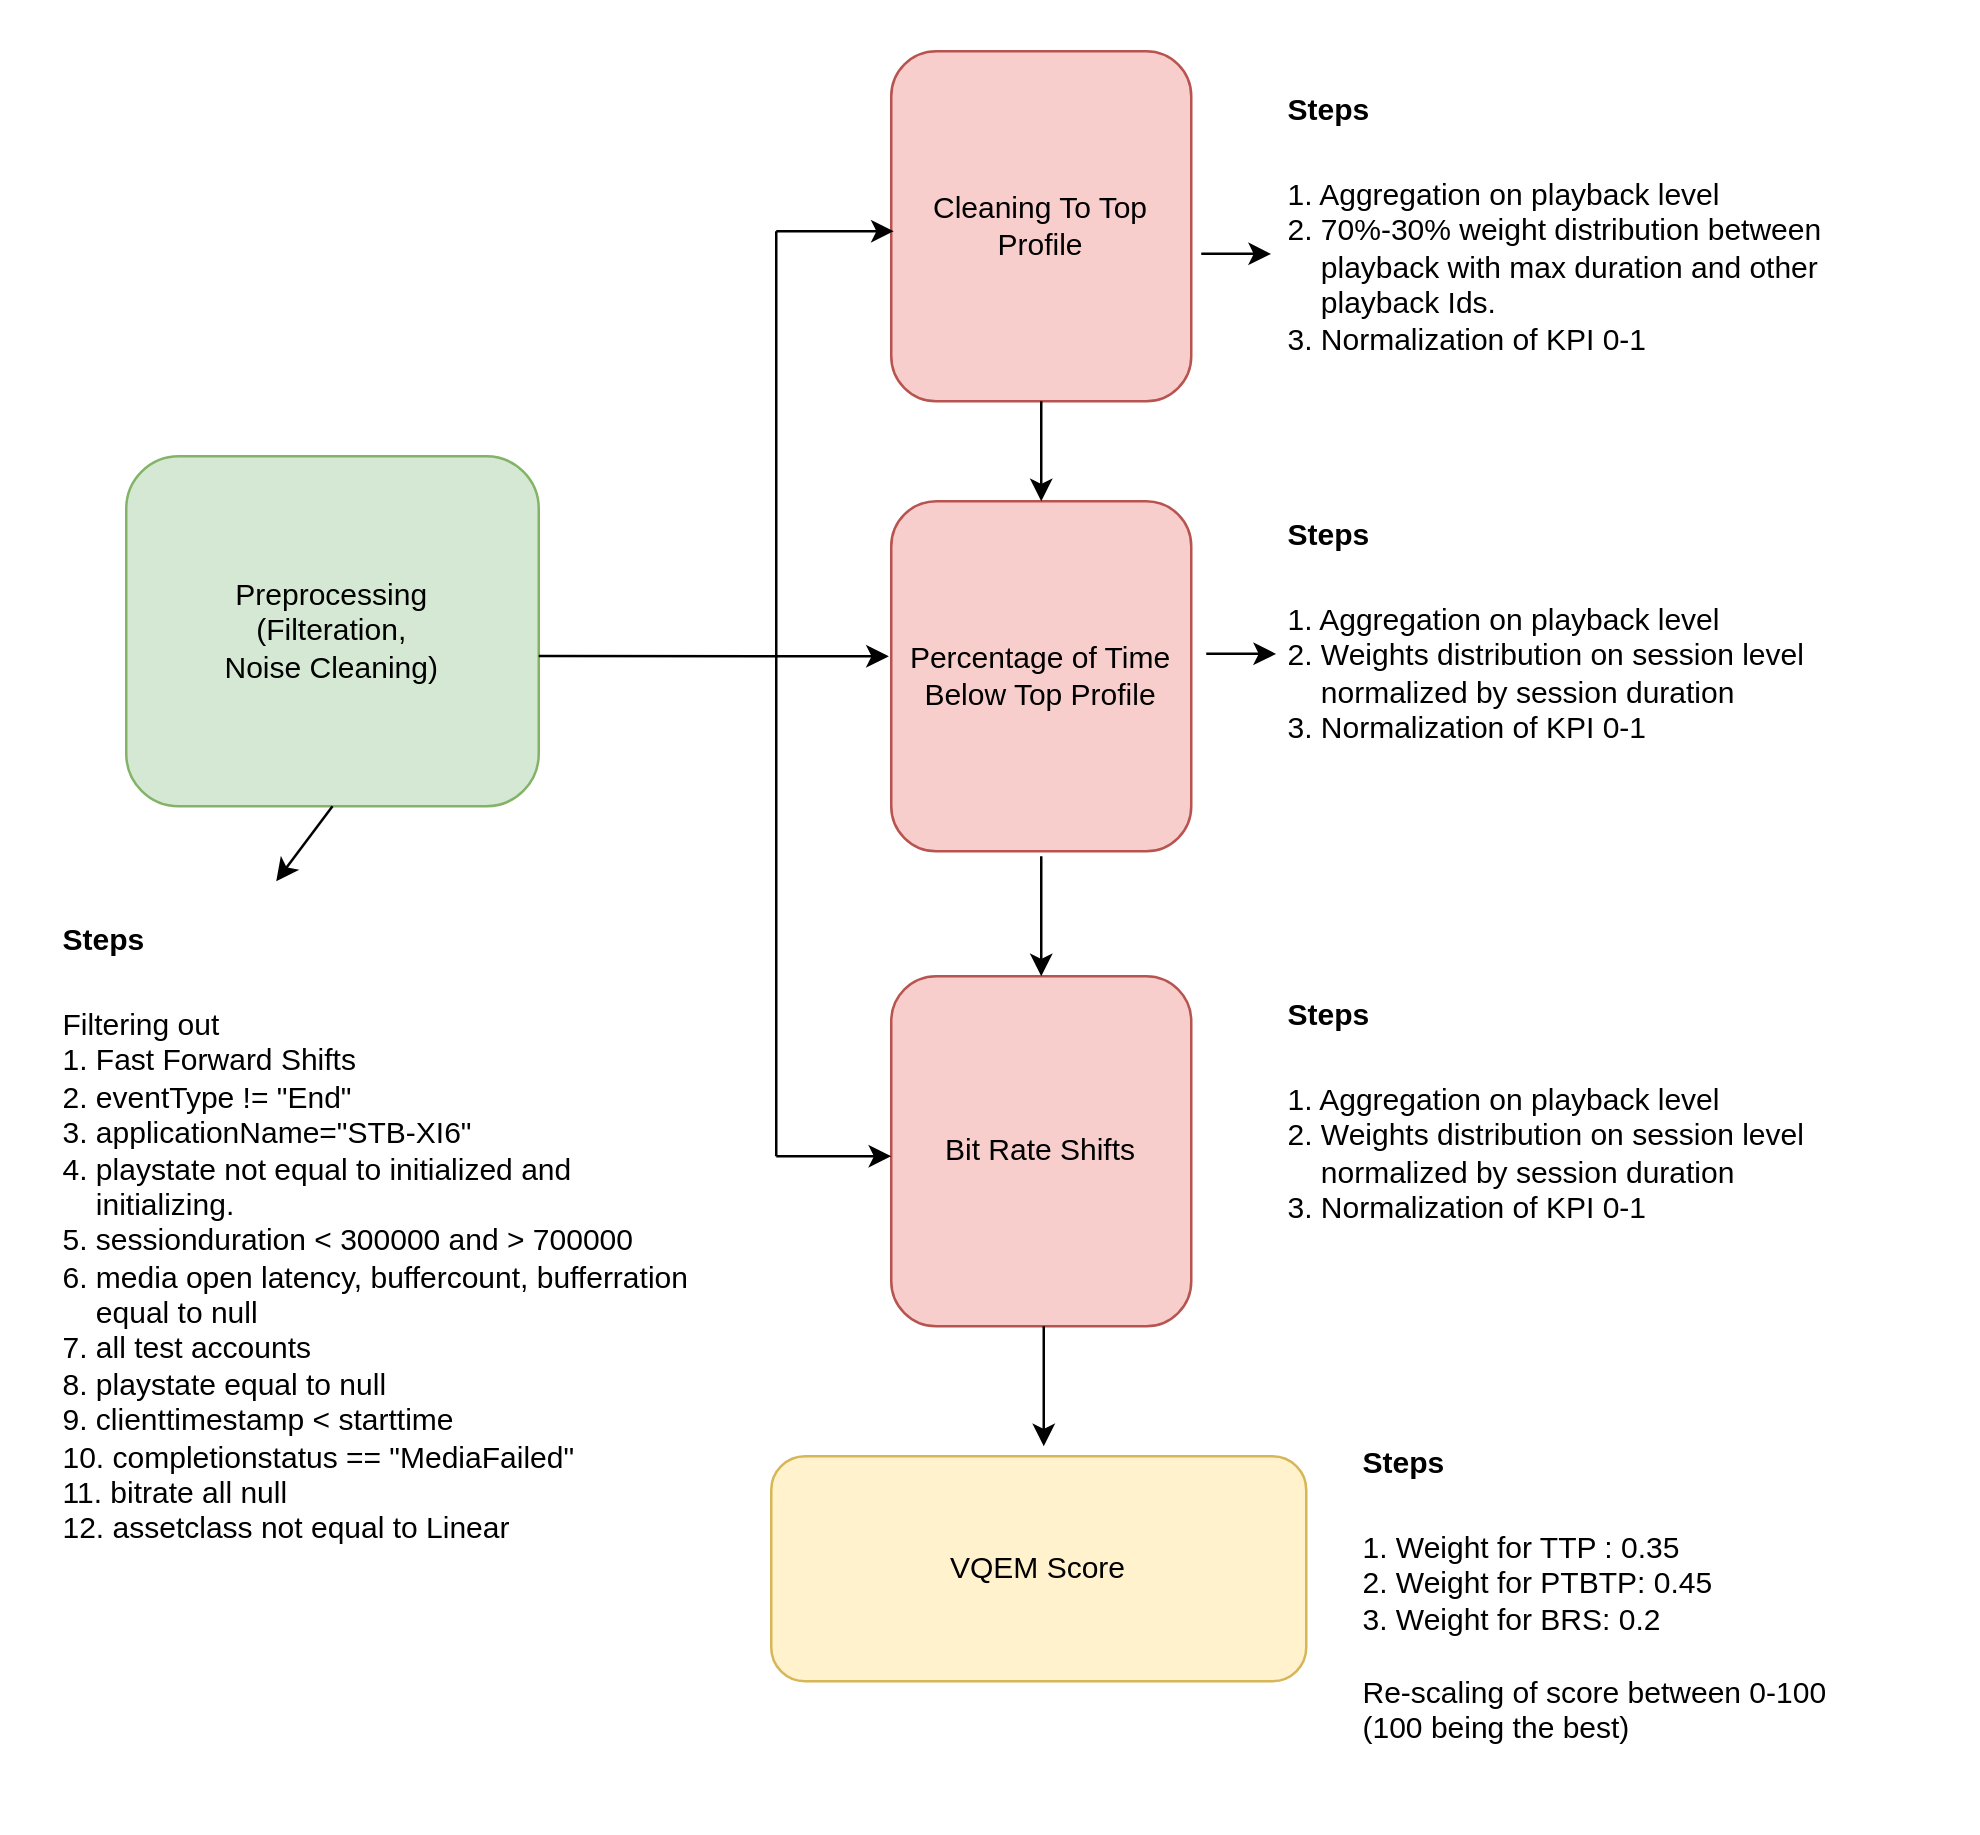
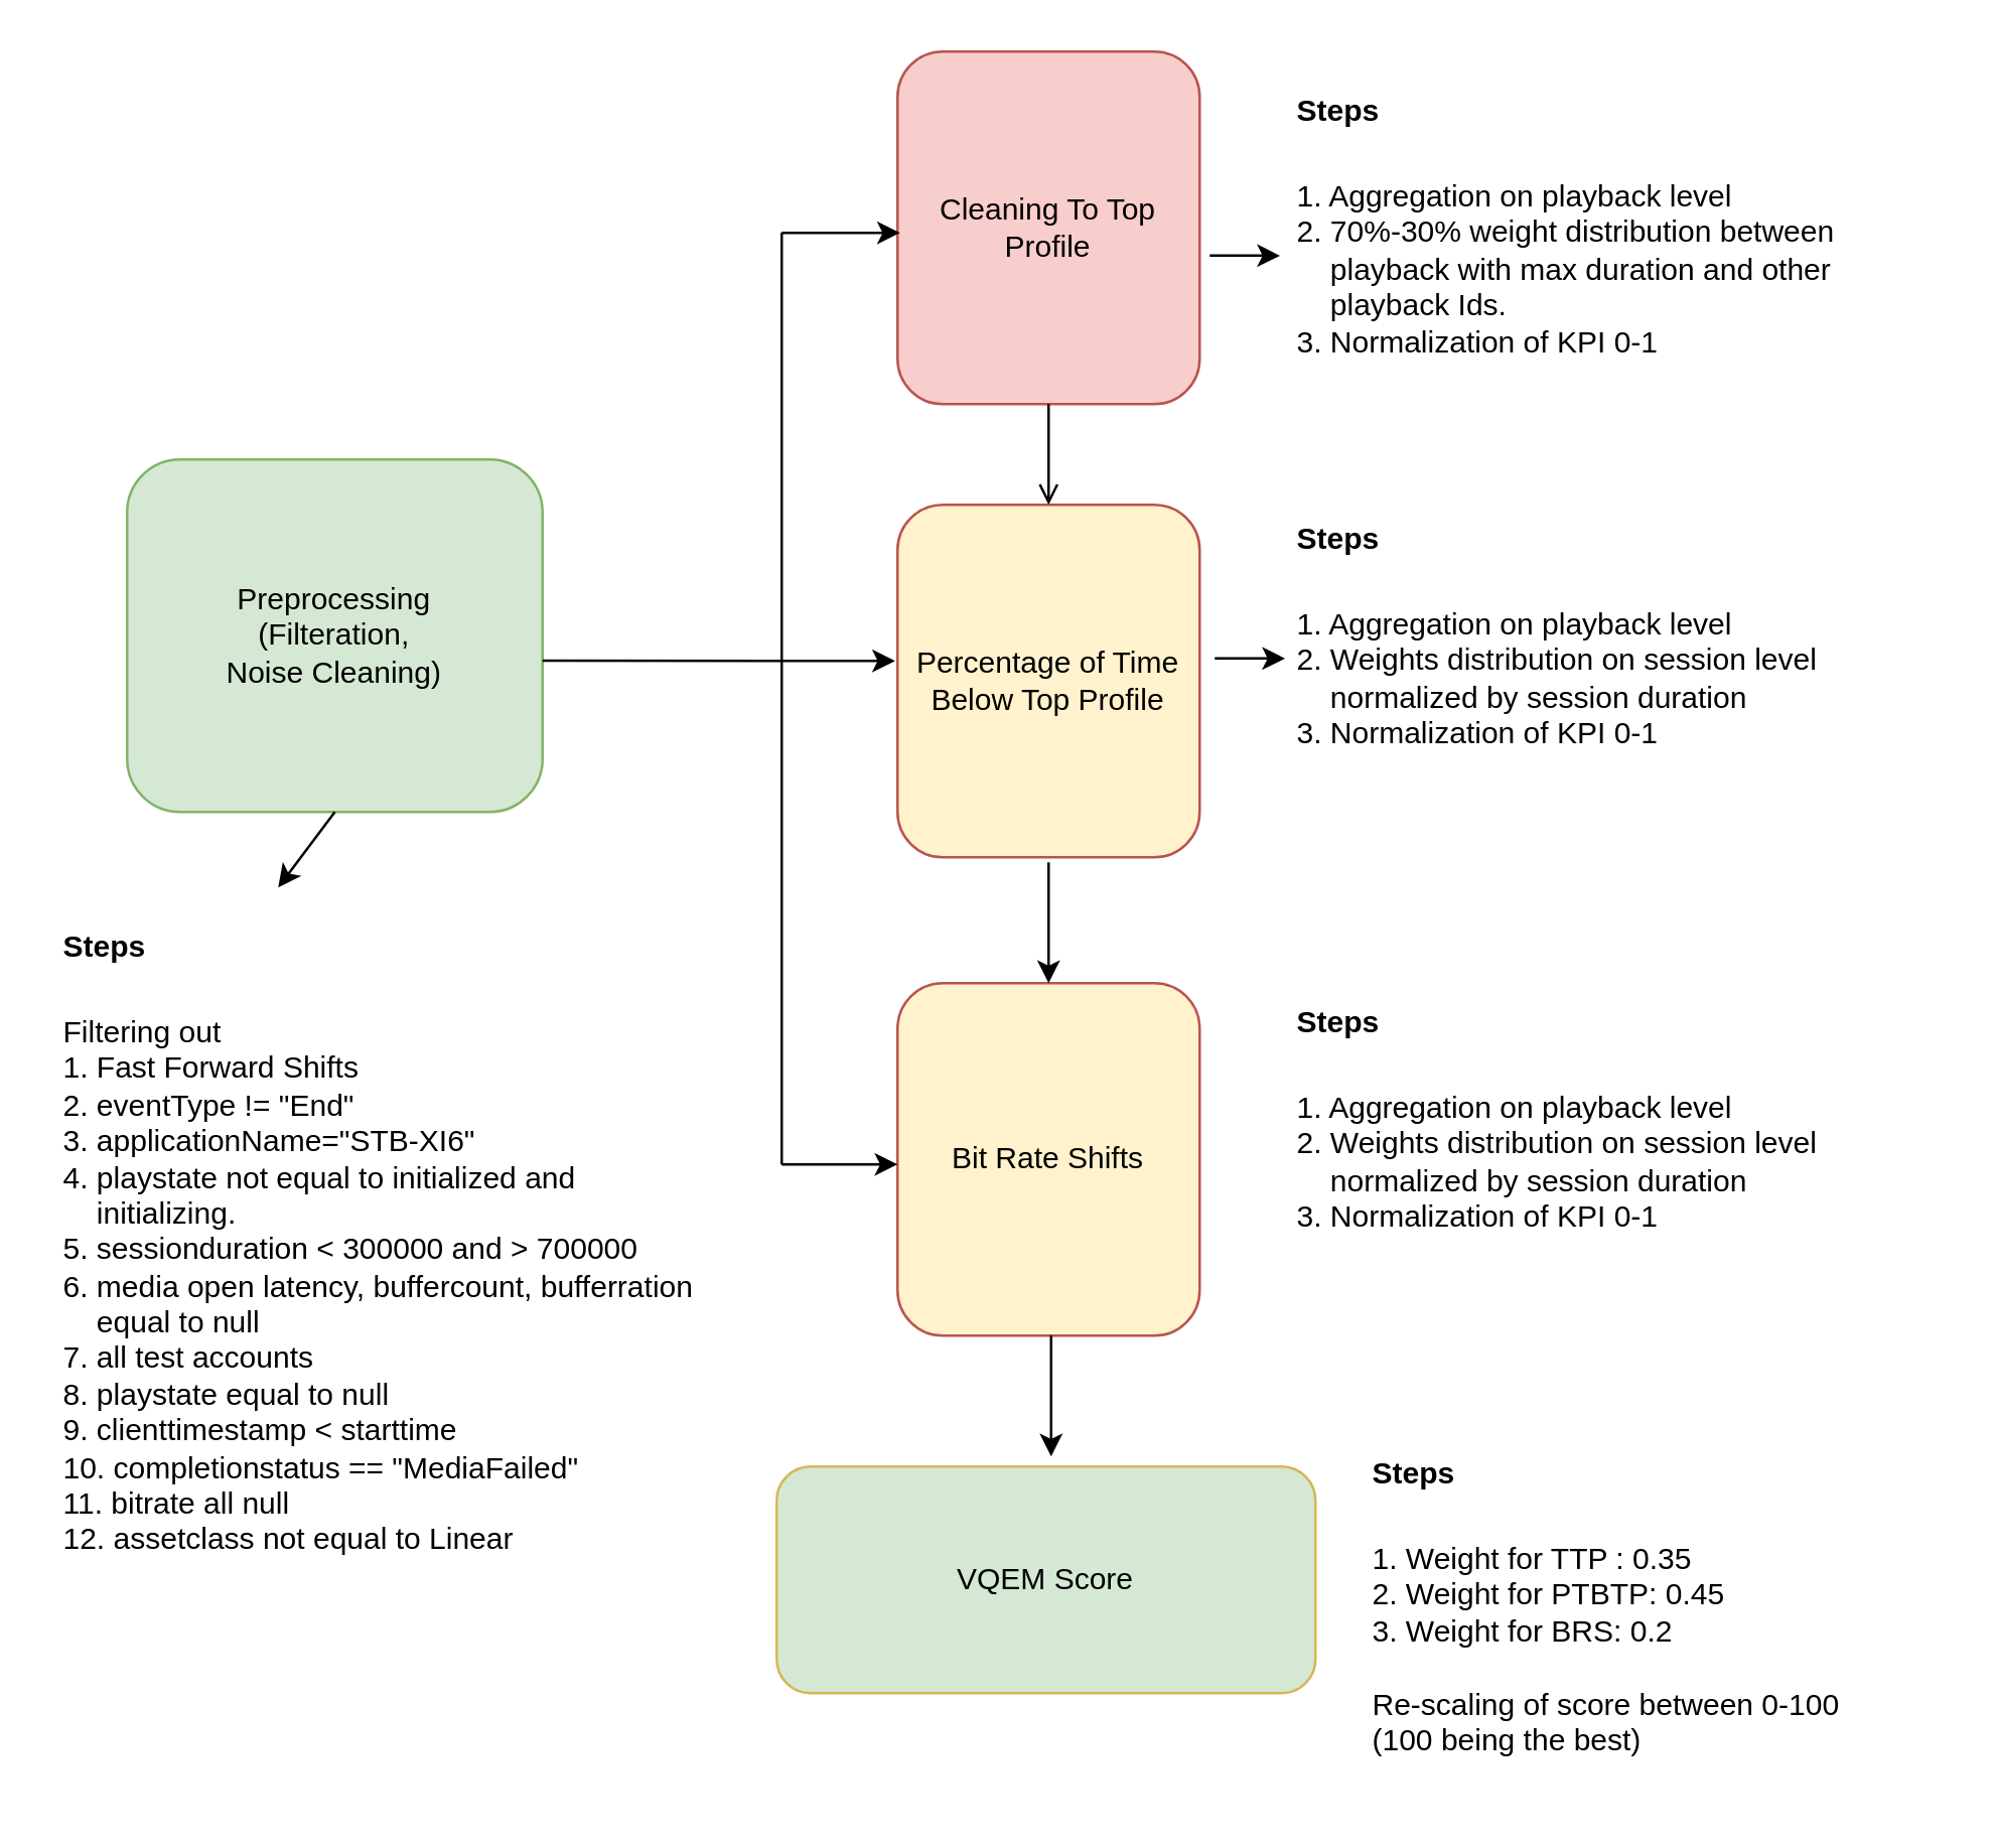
- <mxCell id="16" value="" style="endArrow=classic;html=1;" edge="1" parent="1" source="3" target="4"><mxGeometry width="50" height="50" relative="1" as="geometry"><mxPoint x="390" y="362" as="sourcePoint" /><mxPoint x="440" y="312" as="targetPoint" /></mxGeometry></mxCell>
+ <mxCell id="16" value="" style="endArrow=open;html=1;" edge="1" parent="1" source="3" target="4"><mxGeometry width="50" height="50" relative="1" as="geometry"><mxPoint x="390" y="362" as="sourcePoint" /><mxPoint x="440" y="312" as="targetPoint" /></mxGeometry></mxCell>
- <mxCell id="4" value="Percentage of Time Below Top Profile" style="rounded=1;whiteSpace=wrap;html=1;fillColor=#f8cecc;strokeColor=#b85450;" vertex="1" parent="1"><mxGeometry x="356" y="200" width="120" height="140" as="geometry" /></mxCell>
+ <mxCell id="4" value="Percentage of Time Below Top Profile" style="rounded=1;whiteSpace=wrap;html=1;fillColor=#fff2cc;strokeColor=#b85450;" vertex="1" parent="1"><mxGeometry x="356" y="200" width="120" height="140" as="geometry" /></mxCell>
- <mxCell id="5" value="Bit Rate Shifts" style="rounded=1;whiteSpace=wrap;html=1;fillColor=#f8cecc;strokeColor=#b85450;" vertex="1" parent="1"><mxGeometry x="356" y="390" width="120" height="140" as="geometry" /></mxCell>
+ <mxCell id="5" value="Bit Rate Shifts" style="rounded=1;whiteSpace=wrap;html=1;fillColor=#fff2cc;strokeColor=#b85450;" vertex="1" parent="1"><mxGeometry x="356" y="390" width="120" height="140" as="geometry" /></mxCell>
- <mxCell id="19" value="VQEM Score" style="rounded=1;whiteSpace=wrap;html=1;fillColor=#fff2cc;strokeColor=#d6b656;" vertex="1" parent="1"><mxGeometry x="308" y="582" width="214" height="90" as="geometry" /></mxCell>
+ <mxCell id="19" value="VQEM Score" style="rounded=1;whiteSpace=wrap;html=1;fillColor=#d5e8d4;strokeColor=#d6b656;" vertex="1" parent="1"><mxGeometry x="308" y="582" width="214" height="90" as="geometry" /></mxCell>
